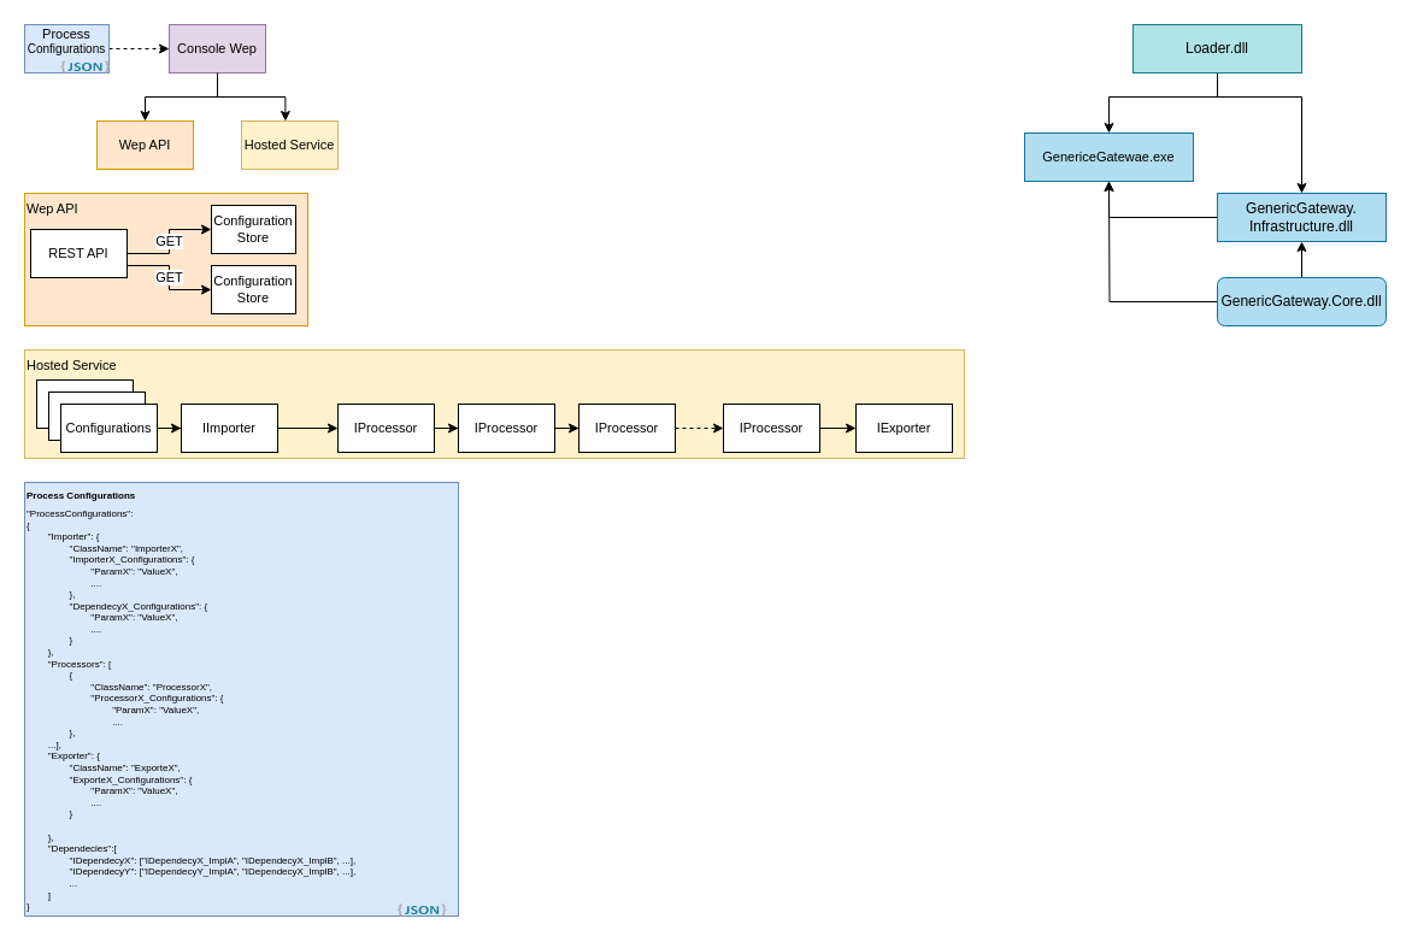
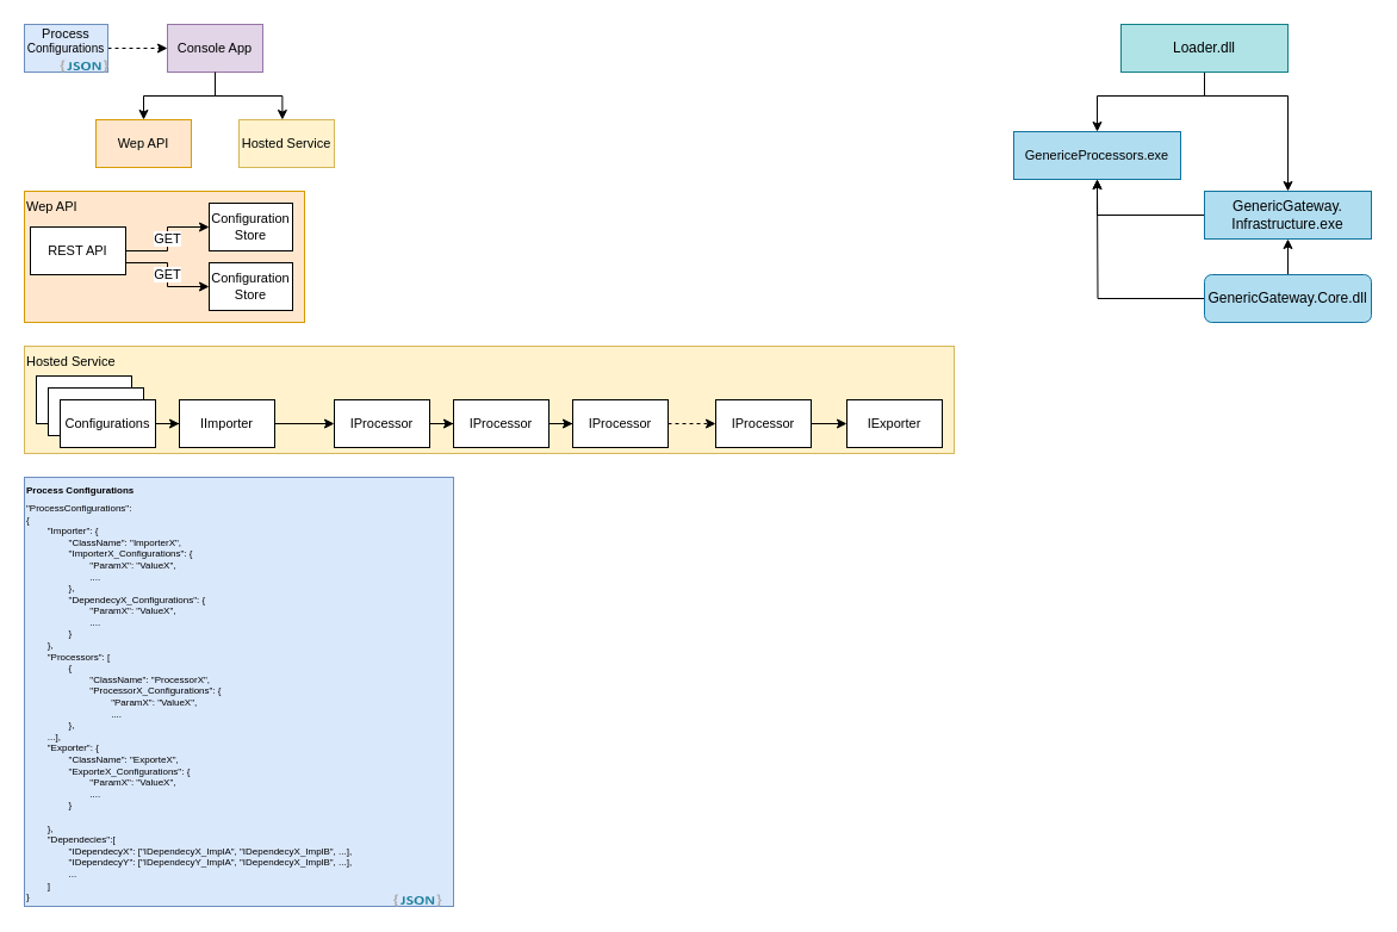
- <mxCell id="31" value="Console Wep" style="rounded=0;whiteSpace=wrap;html=1;fillColor=#e1d5e7;strokeColor=#9673a6;fontSize=11;" vertex="1" parent="1"><mxGeometry x="140" y="20" width="80" height="40" as="geometry" /></mxCell>
+ <mxCell id="31" value="Console App" style="rounded=0;whiteSpace=wrap;html=1;fillColor=#e1d5e7;strokeColor=#9673a6;fontSize=11;" vertex="1" parent="1"><mxGeometry x="140" y="20" width="80" height="40" as="geometry" /></mxCell>
- <mxCell id="35" value="&lt;font style=&quot;font-size: 11px;&quot;&gt;Generice&lt;/font&gt;&lt;span style=&quot;font-size: 11px; background-color: initial;&quot;&gt;Gatewae.exe&lt;/span&gt;" style="rounded=0;whiteSpace=wrap;html=1;fillColor=#b1ddf0;strokeColor=#10739e;" vertex="1" parent="1"><mxGeometry x="850" y="110" width="140" height="40" as="geometry" /></mxCell>
+ <mxCell id="35" value="&lt;font style=&quot;font-size: 11px;&quot;&gt;Generice&lt;/font&gt;&lt;span style=&quot;font-size: 11px; background-color: initial;&quot;&gt;Processors.exe&lt;/span&gt;" style="rounded=0;whiteSpace=wrap;html=1;fillColor=#b1ddf0;strokeColor=#10739e;" vertex="1" parent="1"><mxGeometry x="850" y="110" width="140" height="40" as="geometry" /></mxCell>
- <mxCell id="44" value="GenericGateway.&lt;div&gt;Infrastructure.dll&lt;/div&gt;" style="rounded=0;whiteSpace=wrap;html=1;fillColor=#b1ddf0;strokeColor=#10739e;" vertex="1" parent="1"><mxGeometry x="1010" y="160" width="140" height="40" as="geometry" /></mxCell>
+ <mxCell id="44" value="GenericGateway.&lt;div&gt;Infrastructure.exe&lt;/div&gt;" style="rounded=0;whiteSpace=wrap;html=1;fillColor=#b1ddf0;strokeColor=#10739e;" vertex="1" parent="1"><mxGeometry x="1010" y="160" width="140" height="40" as="geometry" /></mxCell>
